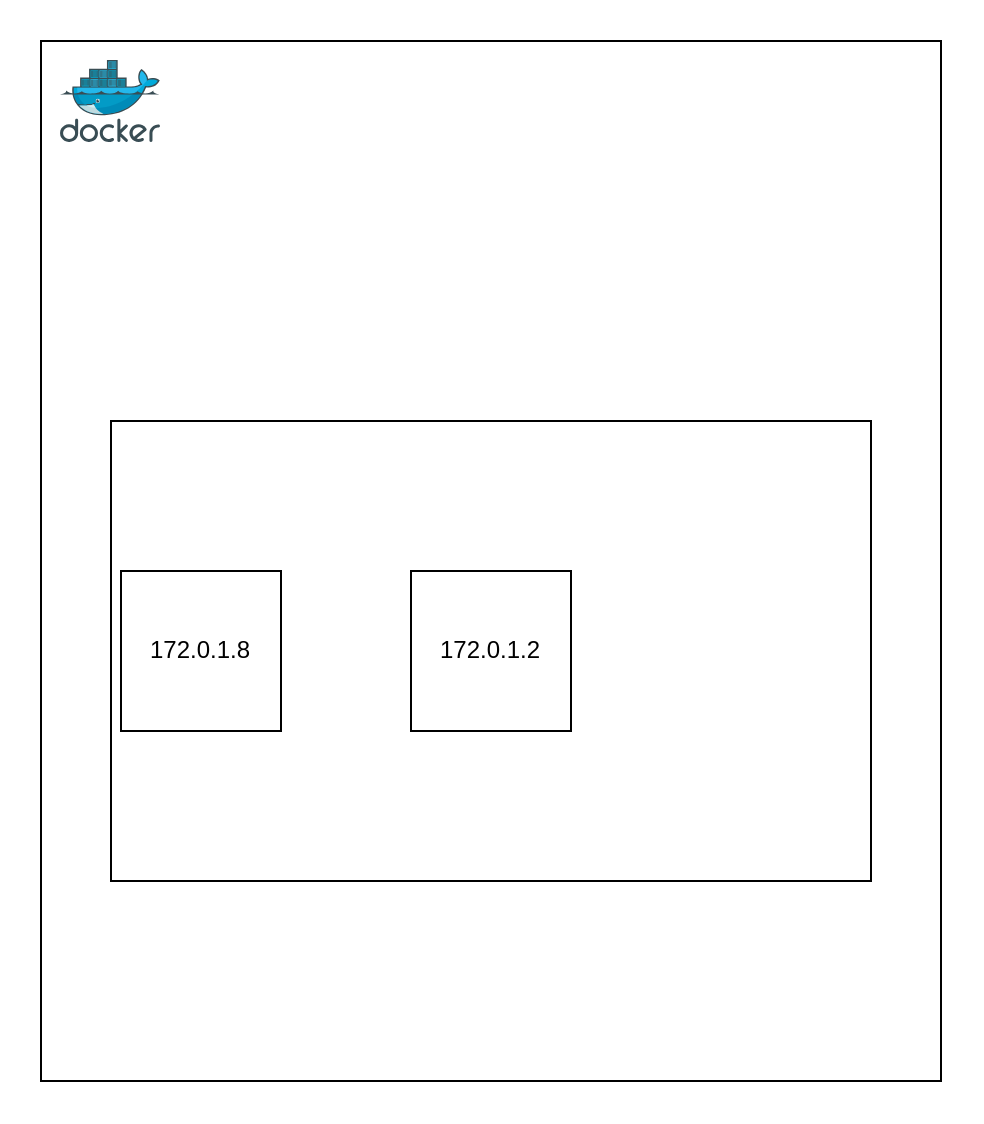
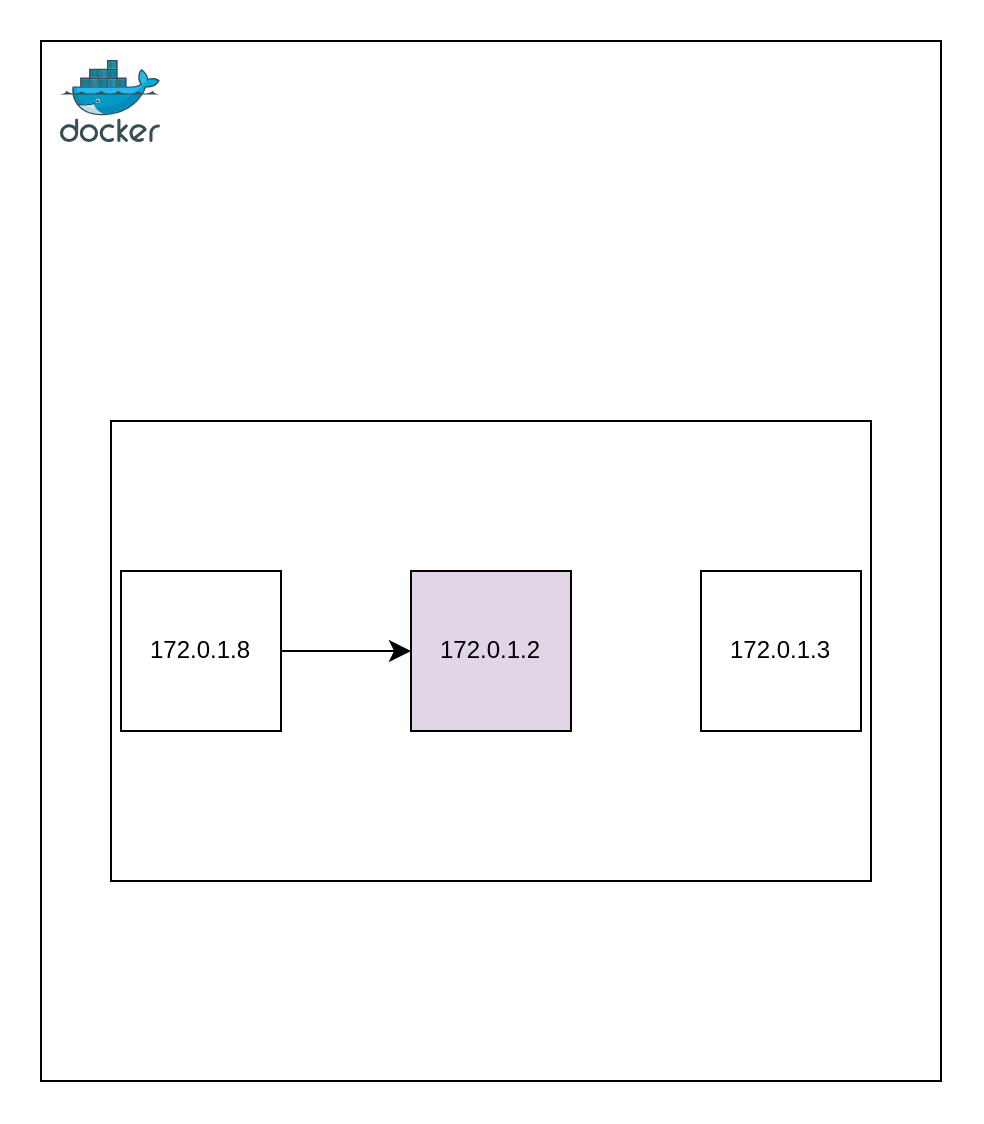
+ <mxCell id="7" style="edgeStyle=none;curved=1;rounded=0;orthogonalLoop=1;jettySize=auto;html=1;exitX=1;exitY=0.5;exitDx=0;exitDy=0;entryX=0;entryY=0.5;entryDx=0;entryDy=0;fontSize=12;startSize=8;endSize=8;" edge="1" parent="1" source="8" target="6"><mxGeometry relative="1" as="geometry" /></mxCell>
- <mxCell id="6" value="172.0.1.2" style="whiteSpace=wrap;html=1;aspect=fixed;" vertex="1" parent="1"><mxGeometry x="205" y="285" width="80" height="80" as="geometry" /></mxCell>
+ <mxCell id="6" value="172.0.1.2" style="whiteSpace=wrap;html=1;aspect=fixed;fillColor=#e1d5e7;" vertex="1" parent="1"><mxGeometry x="205" y="285" width="80" height="80" as="geometry" /></mxCell>
+ <mxCell id="5" value="172.0.1.3" style="whiteSpace=wrap;html=1;aspect=fixed;" vertex="1" parent="1"><mxGeometry x="350" y="285" width="80" height="80" as="geometry" /></mxCell>
